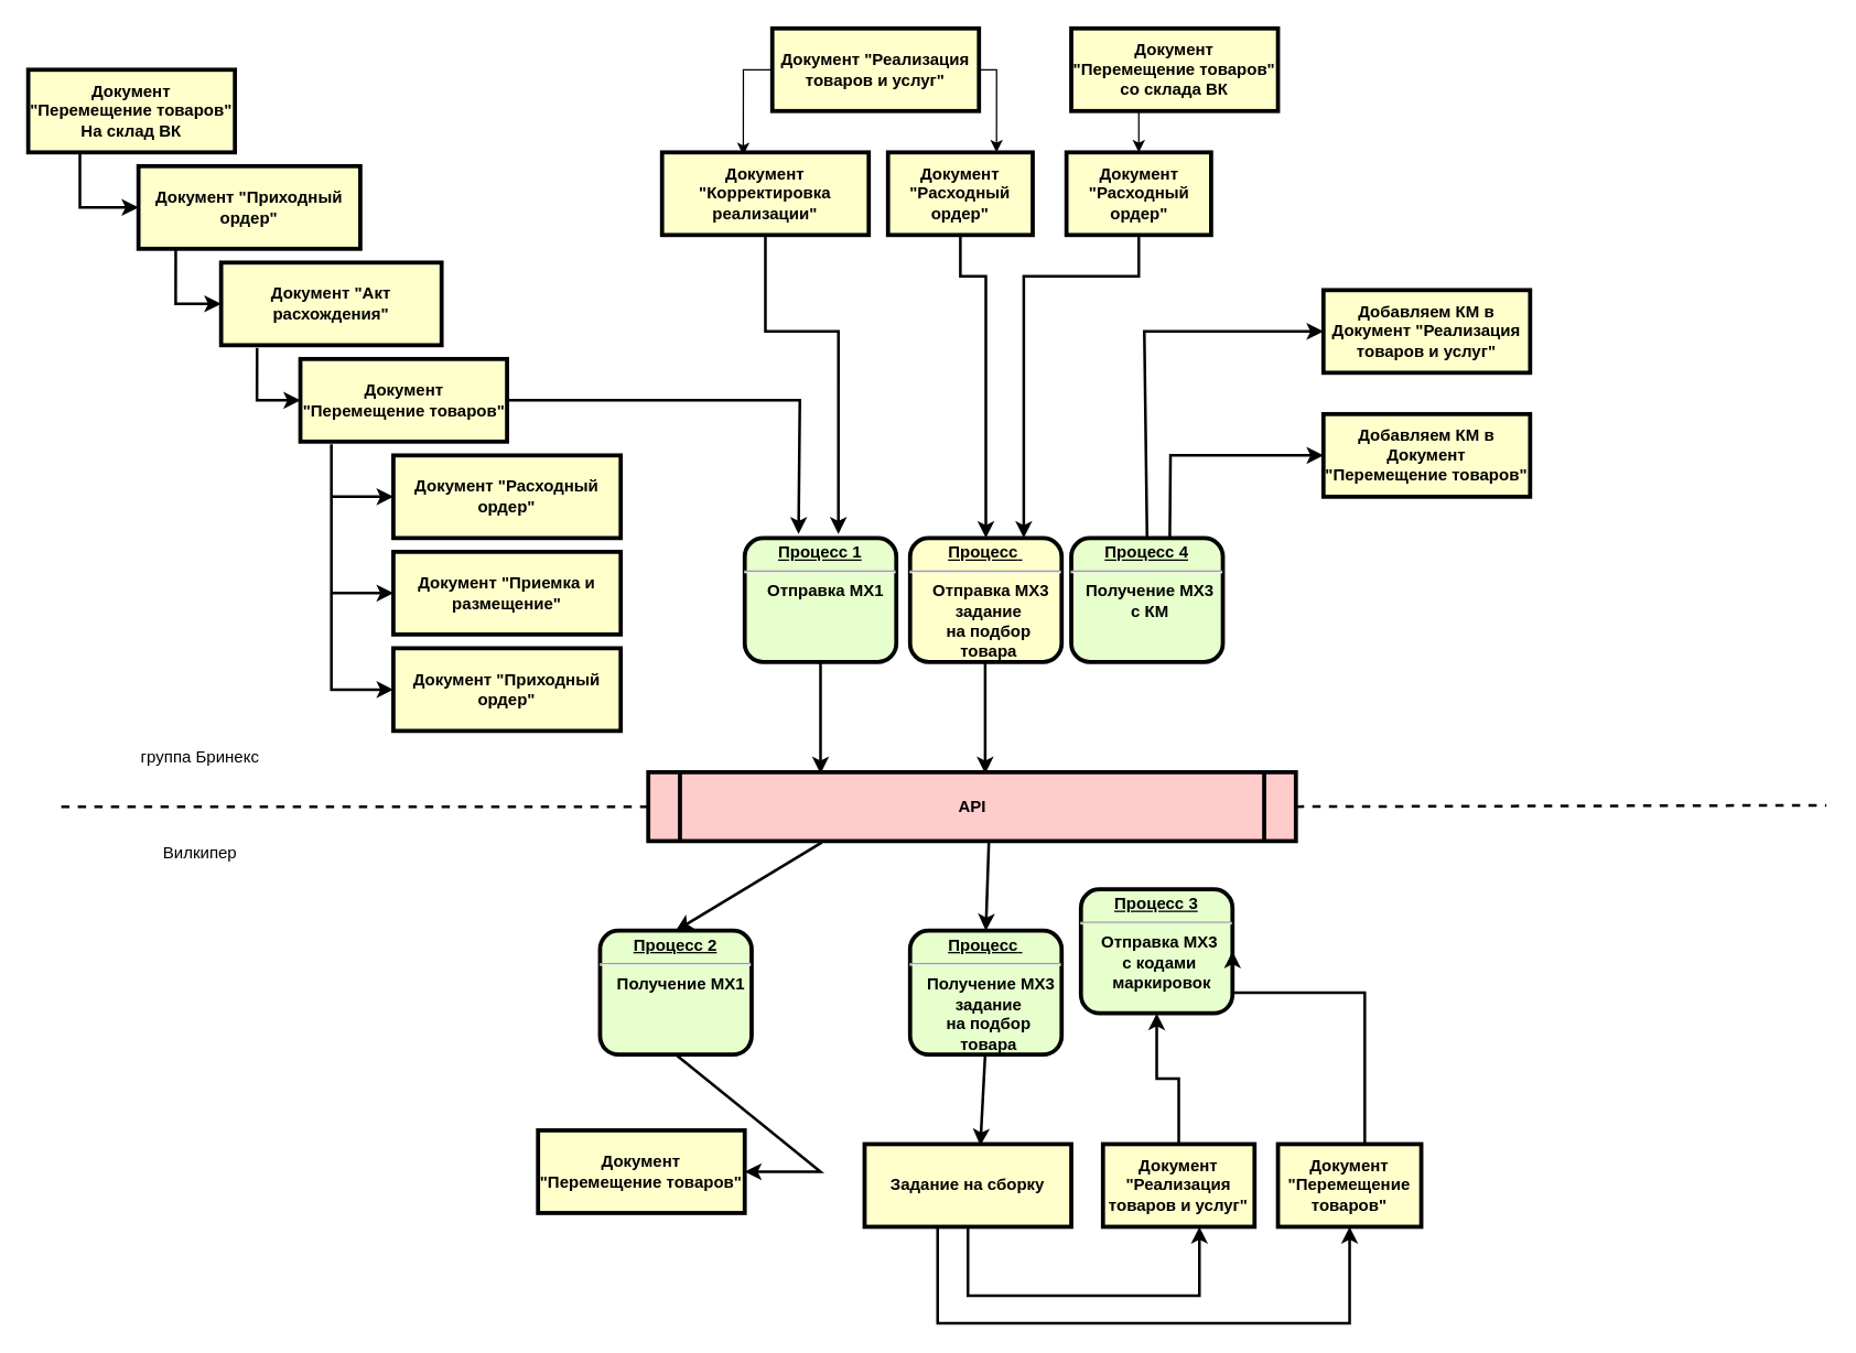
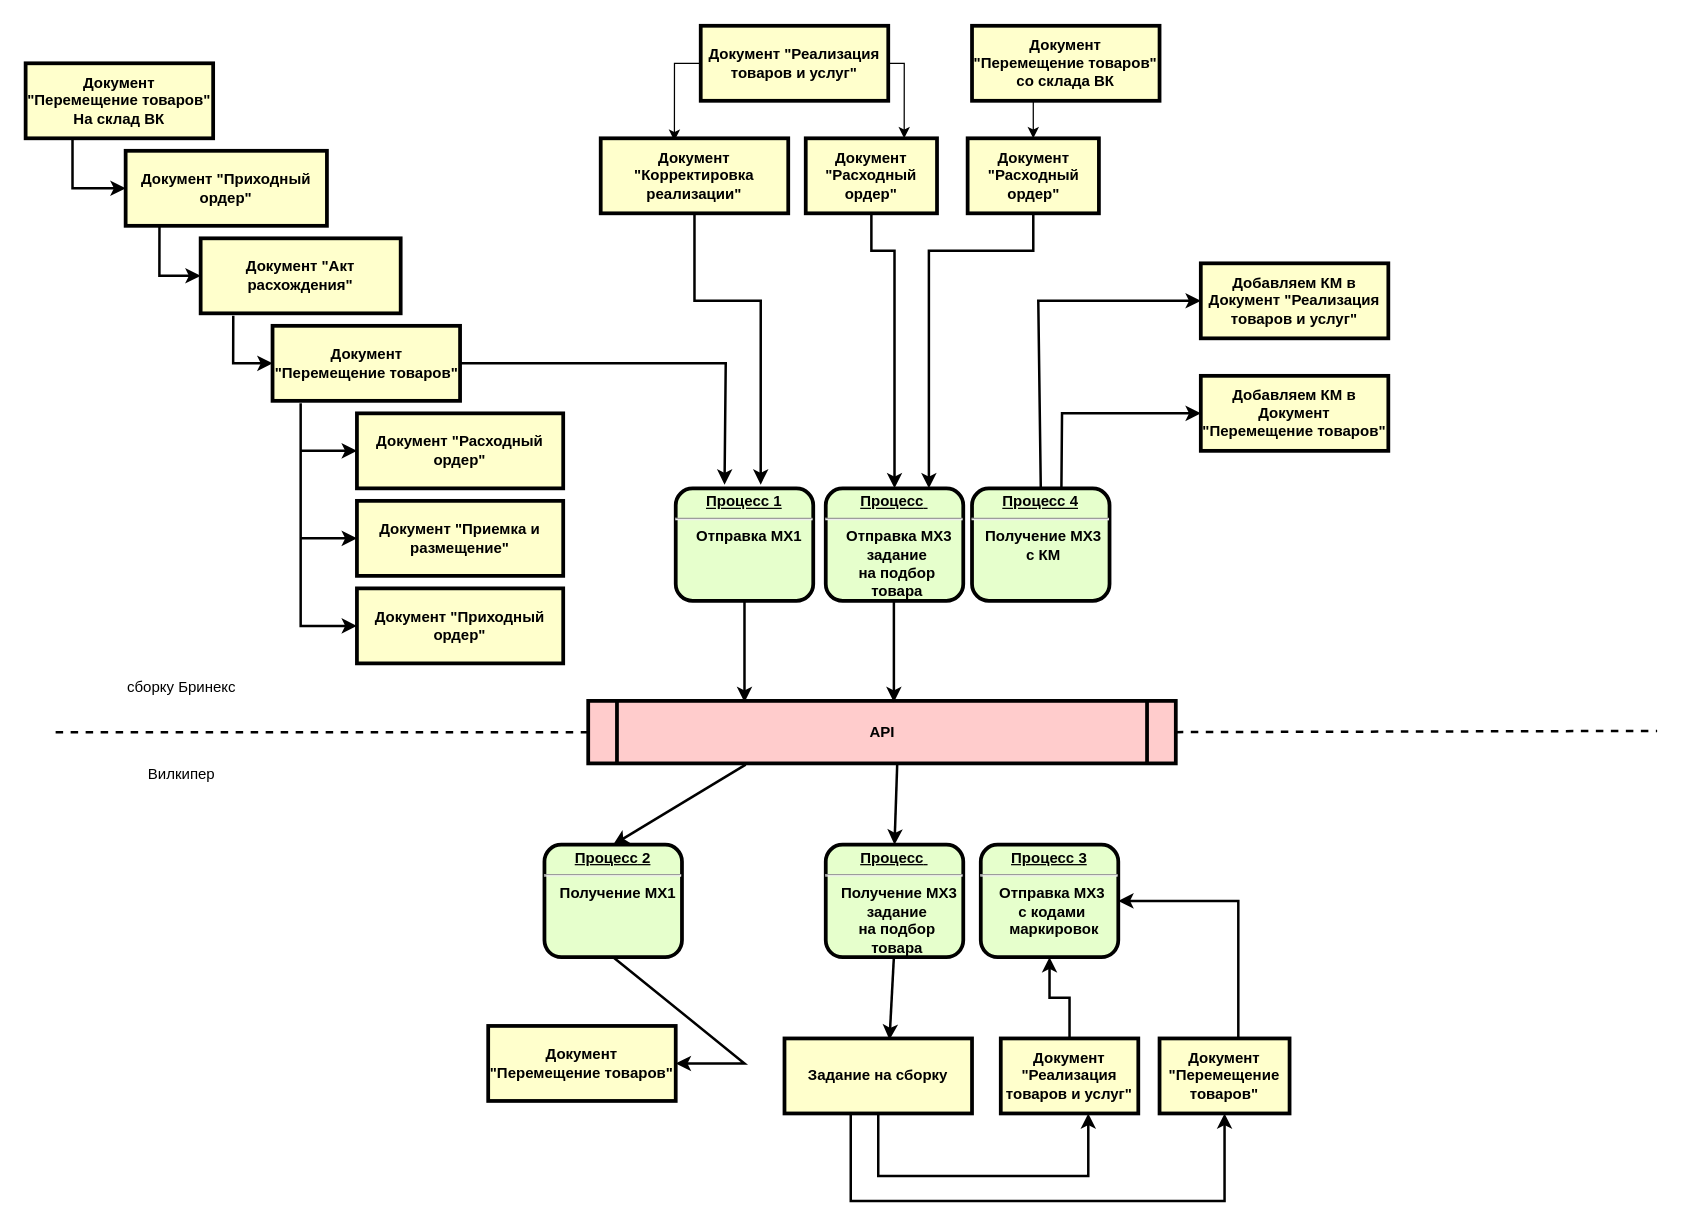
- <mxCell id="38" value="&lt;p style=&quot;margin: 0px; margin-top: 4px; text-align: center; text-decoration: underline;&quot;&gt;&lt;strong&gt;&lt;strong&gt;Процесс&lt;/strong&gt;&amp;nbsp;&lt;br&gt;&lt;/strong&gt;&lt;/p&gt;&lt;hr&gt;&lt;p style=&quot;margin: 0px; margin-left: 8px;&quot;&gt;Отправка МХ3&lt;/p&gt;&lt;p style=&quot;margin: 0px; margin-left: 8px;&quot;&gt;задание&amp;nbsp;&lt;/p&gt;&lt;p style=&quot;margin: 0px; margin-left: 8px;&quot;&gt;на подбор&amp;nbsp;&lt;/p&gt;&lt;p style=&quot;margin: 0px; margin-left: 8px;&quot;&gt;товара&amp;nbsp;&lt;/p&gt;" style="verticalAlign=middle;align=center;overflow=fill;fontSize=12;fontFamily=Helvetica;html=1;rounded=1;fontStyle=1;strokeWidth=3;fillColor=#ffffcc;" vertex="1" parent="1"><mxGeometry x="660" y="390" width="110" height="90" as="geometry" /></mxCell>
+ <mxCell id="38" value="&lt;p style=&quot;margin: 0px; margin-top: 4px; text-align: center; text-decoration: underline;&quot;&gt;&lt;strong&gt;&lt;strong&gt;Процесс&lt;/strong&gt;&amp;nbsp;&lt;br&gt;&lt;/strong&gt;&lt;/p&gt;&lt;hr&gt;&lt;p style=&quot;margin: 0px; margin-left: 8px;&quot;&gt;Отправка МХ3&lt;/p&gt;&lt;p style=&quot;margin: 0px; margin-left: 8px;&quot;&gt;задание&amp;nbsp;&lt;/p&gt;&lt;p style=&quot;margin: 0px; margin-left: 8px;&quot;&gt;на подбор&amp;nbsp;&lt;/p&gt;&lt;p style=&quot;margin: 0px; margin-left: 8px;&quot;&gt;товара&amp;nbsp;&lt;/p&gt;" style="verticalAlign=middle;align=center;overflow=fill;fontSize=12;fontFamily=Helvetica;html=1;rounded=1;fontStyle=1;strokeWidth=3;fillColor=#E6FFCC" vertex="1" parent="1"><mxGeometry x="660" y="390" width="110" height="90" as="geometry" /></mxCell>
- <mxCell id="13" value="группа Бринекс" style="text;spacingTop=-5;align=center" vertex="1" parent="1"><mxGeometry x="130" y="540" width="30" height="20" as="geometry" /></mxCell>
+ <mxCell id="13" value="сборку Бринекс" style="text;spacingTop=-5;align=center" vertex="1" parent="1"><mxGeometry x="130" y="540" width="30" height="20" as="geometry" /></mxCell>
- <mxCell id="7" value="&lt;p style=&quot;margin: 0px; margin-top: 4px; text-align: center; text-decoration: underline;&quot;&gt;&lt;strong&gt;Процесс&amp;nbsp;3&lt;br&gt;&lt;/strong&gt;&lt;/p&gt;&lt;hr&gt;&lt;p style=&quot;margin: 0px; margin-left: 8px;&quot;&gt;Отправка МХ3&amp;nbsp;&lt;/p&gt;&lt;p style=&quot;margin: 0px; margin-left: 8px;&quot;&gt;с кодами&amp;nbsp;&lt;/p&gt;&lt;p style=&quot;margin: 0px; margin-left: 8px;&quot;&gt;маркировок&lt;/p&gt;" style="verticalAlign=middle;align=center;overflow=fill;fontSize=12;fontFamily=Helvetica;html=1;rounded=1;fontStyle=1;strokeWidth=3;fillColor=#E6FFCC" vertex="1" parent="1"><mxGeometry x="784" y="645" width="110" height="90" as="geometry" /></mxCell>
+ <mxCell id="7" value="&lt;p style=&quot;margin: 0px; margin-top: 4px; text-align: center; text-decoration: underline;&quot;&gt;&lt;strong&gt;Процесс&amp;nbsp;3&lt;br&gt;&lt;/strong&gt;&lt;/p&gt;&lt;hr&gt;&lt;p style=&quot;margin: 0px; margin-left: 8px;&quot;&gt;Отправка МХ3&amp;nbsp;&lt;/p&gt;&lt;p style=&quot;margin: 0px; margin-left: 8px;&quot;&gt;с кодами&amp;nbsp;&lt;/p&gt;&lt;p style=&quot;margin: 0px; margin-left: 8px;&quot;&gt;маркировок&lt;/p&gt;" style="verticalAlign=middle;align=center;overflow=fill;fontSize=12;fontFamily=Helvetica;html=1;rounded=1;fontStyle=1;strokeWidth=3;fillColor=#E6FFCC" vertex="1" parent="1"><mxGeometry x="784" y="675" width="110" height="90" as="geometry" /></mxCell>
